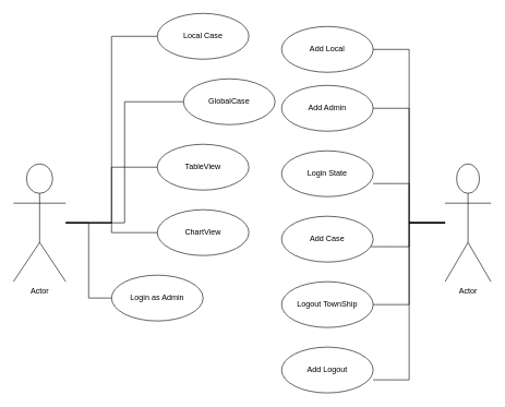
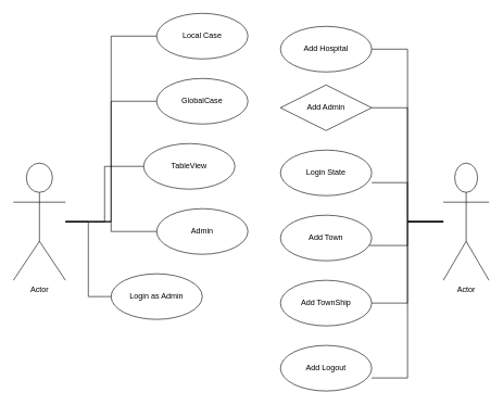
- <mxCell id="17" value="Add Local" style="ellipse;whiteSpace=wrap;html=1;" vertex="1" parent="1"><mxGeometry x="430" y="40" width="140" height="70" as="geometry" /></mxCell>
+ <mxCell id="17" value="Add Hospital" style="ellipse;whiteSpace=wrap;html=1;" vertex="1" parent="1"><mxGeometry x="430" y="40" width="140" height="70" as="geometry" /></mxCell>
- <mxCell id="9" value="GlobalCase" style="ellipse;whiteSpace=wrap;html=1;" vertex="1" parent="1"><mxGeometry x="280" y="120" width="140" height="70" as="geometry" /></mxCell>
+ <mxCell id="9" value="GlobalCase" style="ellipse;whiteSpace=wrap;html=1;" vertex="1" parent="1"><mxGeometry x="240" y="120" width="140" height="70" as="geometry" /></mxCell>
- <mxCell id="13" value="Add Admin" style="ellipse;whiteSpace=wrap;html=1;" vertex="1" parent="1"><mxGeometry x="430" y="130" width="140" height="70" as="geometry" /></mxCell>
+ <mxCell id="13" value="Add Admin" style="rhombus;whiteSpace=wrap;html=1;" vertex="1" parent="1"><mxGeometry x="430" y="130" width="140" height="70" as="geometry" /></mxCell>
- <mxCell id="10" value="TableView" style="ellipse;whiteSpace=wrap;html=1;" vertex="1" parent="1"><mxGeometry x="240" y="220" width="140" height="70" as="geometry" /></mxCell>
+ <mxCell id="10" value="TableView" style="ellipse;whiteSpace=wrap;html=1;" vertex="1" parent="1"><mxGeometry x="220" y="220" width="140" height="70" as="geometry" /></mxCell>
- <mxCell id="11" value="ChartView" style="ellipse;whiteSpace=wrap;html=1;" vertex="1" parent="1"><mxGeometry x="240" y="320" width="140" height="70" as="geometry" /></mxCell>
+ <mxCell id="11" value="Admin" style="ellipse;whiteSpace=wrap;html=1;" vertex="1" parent="1"><mxGeometry x="240" y="320" width="140" height="70" as="geometry" /></mxCell>
- <mxCell id="15" value="Add Case" style="ellipse;whiteSpace=wrap;html=1;" vertex="1" parent="1"><mxGeometry x="430" y="330" width="140" height="70" as="geometry" /></mxCell>
+ <mxCell id="15" value="Add Town" style="ellipse;whiteSpace=wrap;html=1;" vertex="1" parent="1"><mxGeometry x="430" y="330" width="140" height="70" as="geometry" /></mxCell>
- <mxCell id="16" value="Logout TownShip" style="ellipse;whiteSpace=wrap;html=1;" vertex="1" parent="1"><mxGeometry x="430" y="430" width="140" height="70" as="geometry" /></mxCell>
+ <mxCell id="16" value="Add TownShip" style="ellipse;whiteSpace=wrap;html=1;" vertex="1" parent="1"><mxGeometry x="430" y="430" width="140" height="70" as="geometry" /></mxCell>
